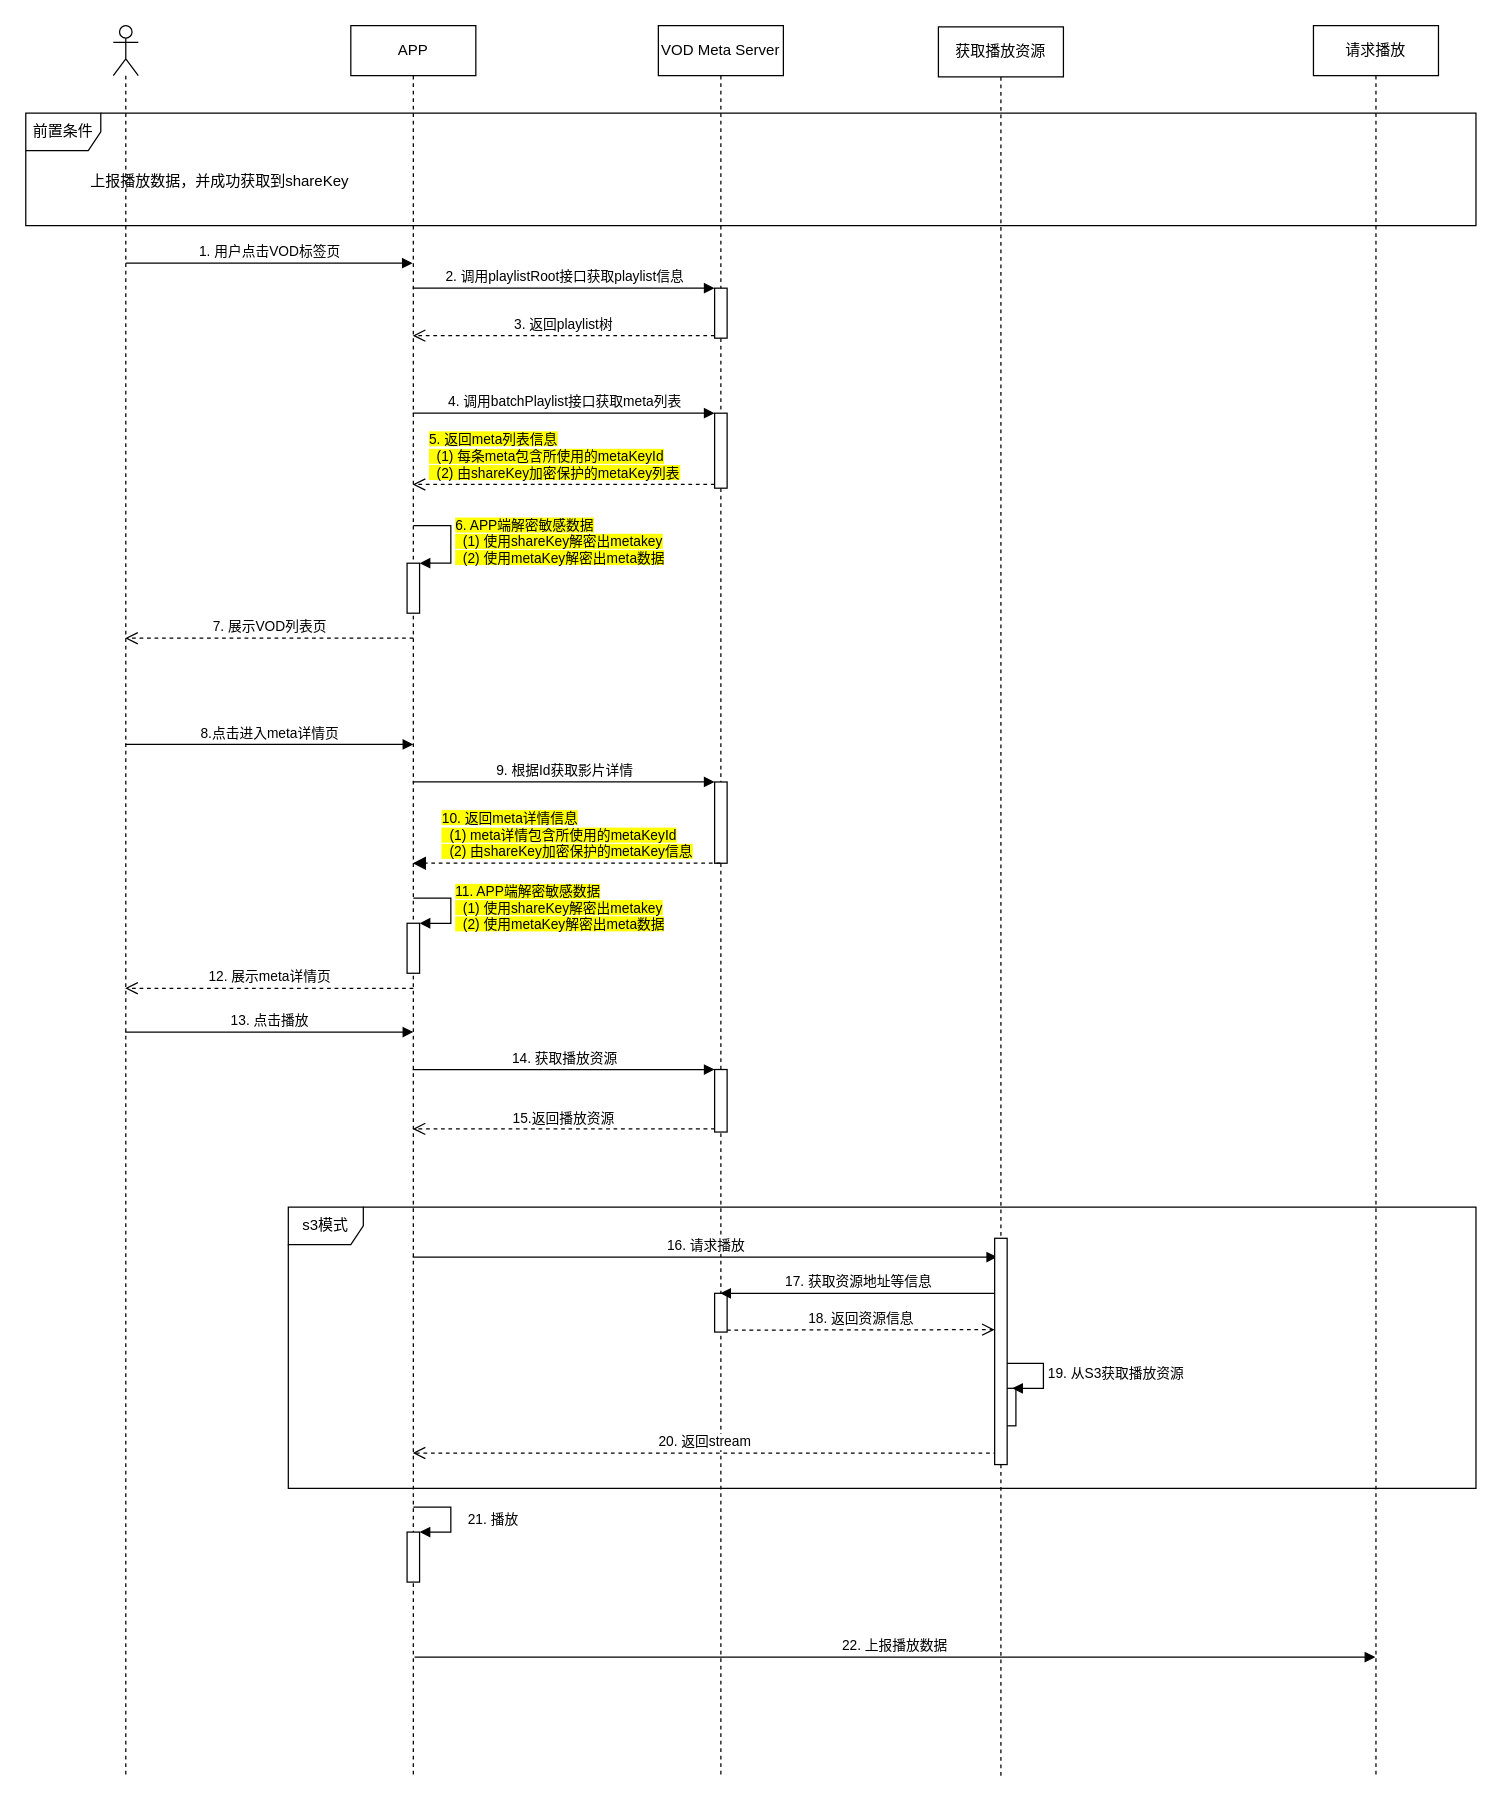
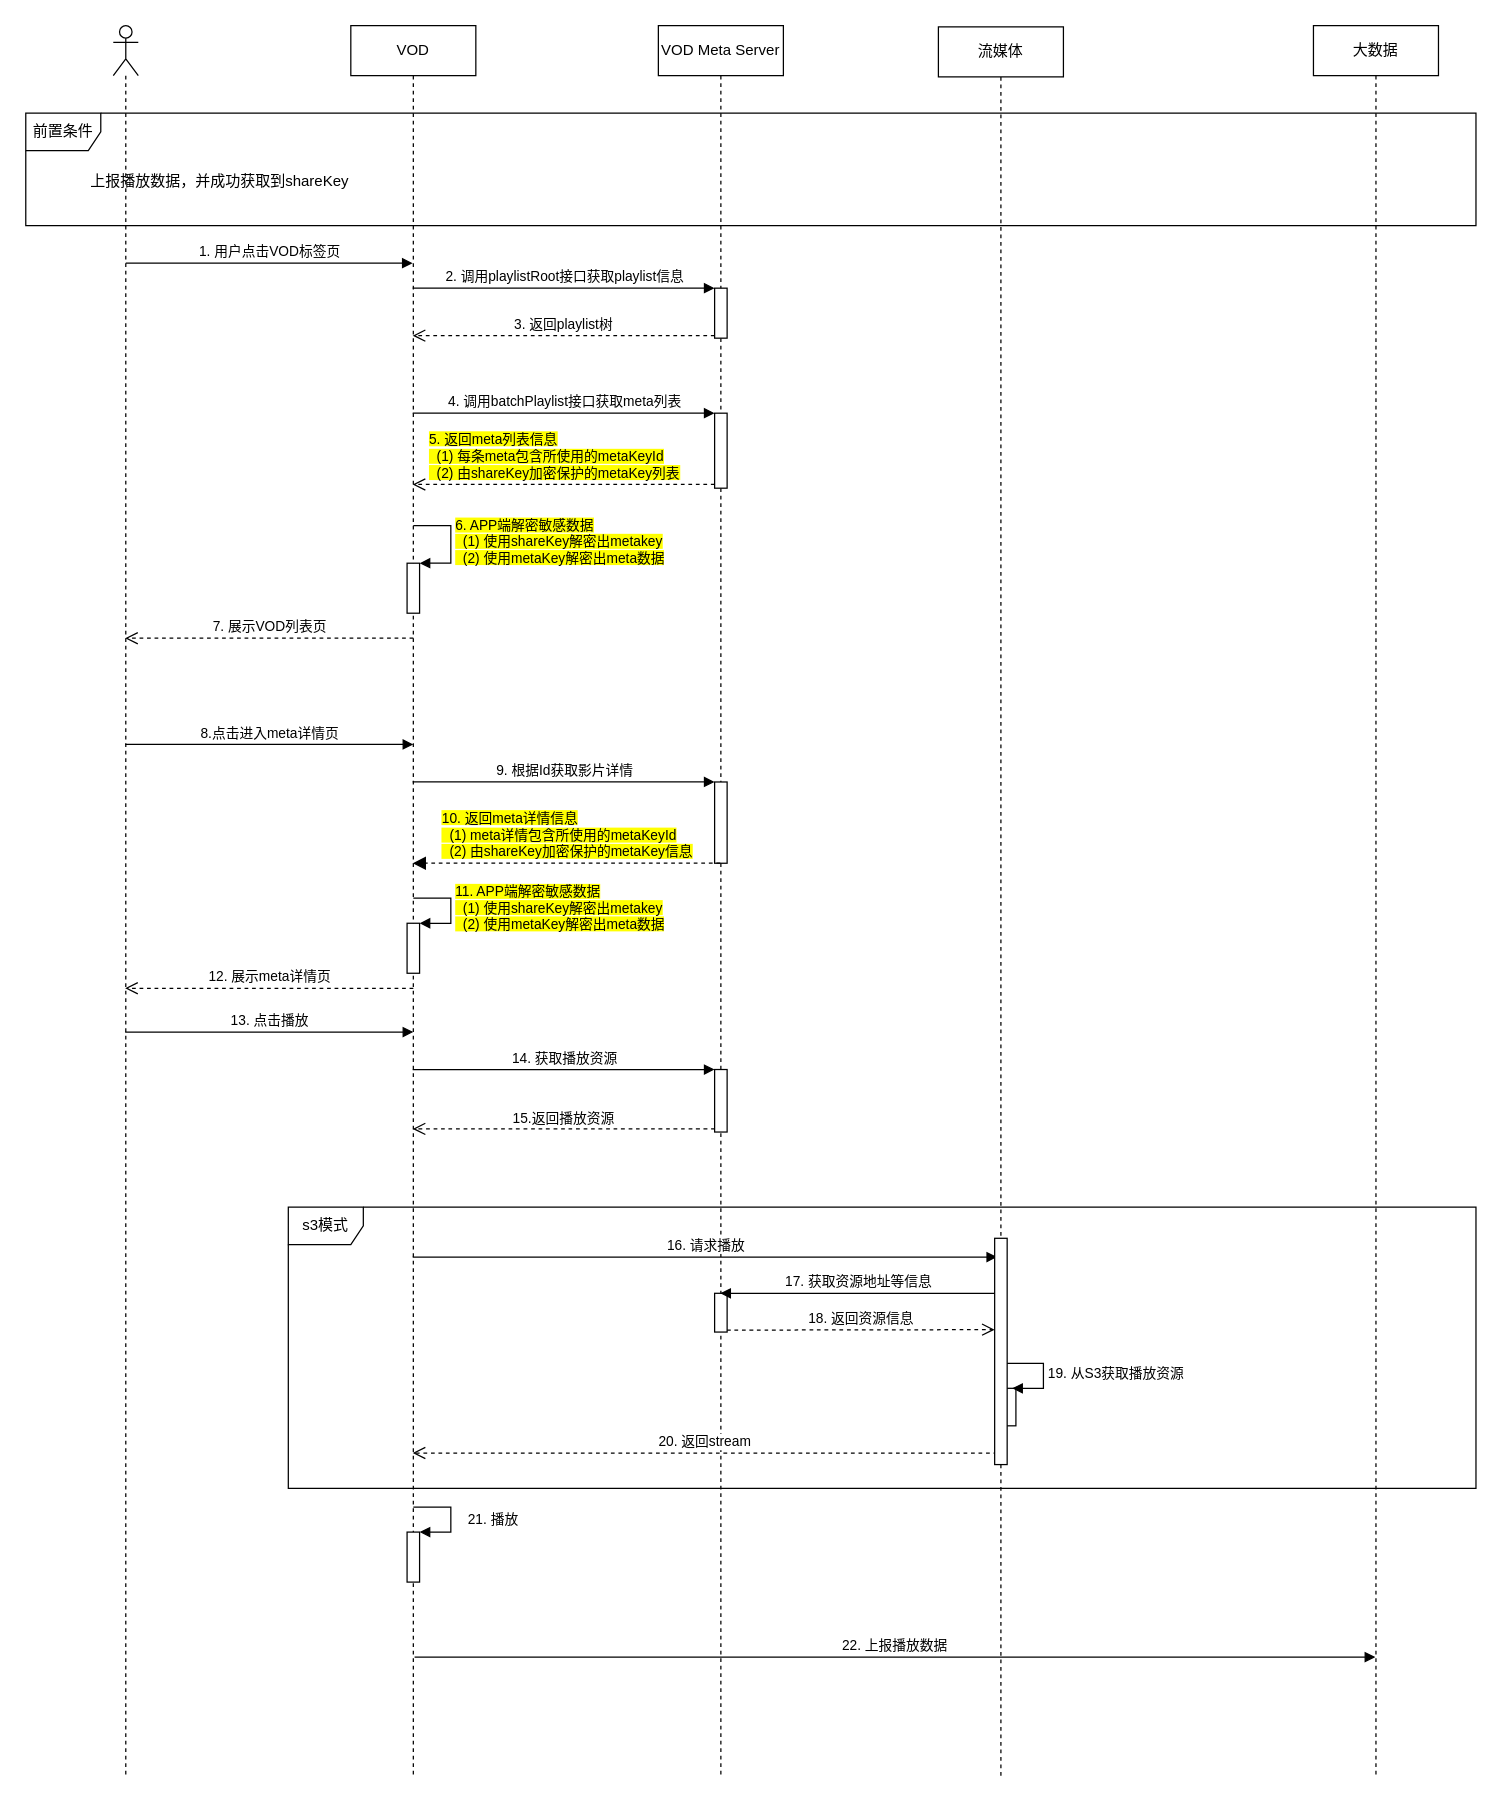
- <mxCell id="3" value="APP" style="shape=umlLifeline;perimeter=lifelinePerimeter;whiteSpace=wrap;html=1;container=1;collapsible=0;recursiveResize=0;outlineConnect=0;" vertex="1" parent="1"><mxGeometry x="280" y="20" width="100" height="1400" as="geometry" /></mxCell>
+ <mxCell id="3" value="VOD" style="shape=umlLifeline;perimeter=lifelinePerimeter;whiteSpace=wrap;html=1;container=1;collapsible=0;recursiveResize=0;outlineConnect=0;" vertex="1" parent="1"><mxGeometry x="280" y="20" width="100" height="1400" as="geometry" /></mxCell>
- <mxCell id="28" value="请求播放" style="shape=umlLifeline;perimeter=lifelinePerimeter;whiteSpace=wrap;html=1;container=1;collapsible=0;recursiveResize=0;outlineConnect=0;" vertex="1" parent="1"><mxGeometry x="1050" y="20" width="100" height="1400" as="geometry" /></mxCell>
+ <mxCell id="28" value="大数据" style="shape=umlLifeline;perimeter=lifelinePerimeter;whiteSpace=wrap;html=1;container=1;collapsible=0;recursiveResize=0;outlineConnect=0;" vertex="1" parent="1"><mxGeometry x="1050" y="20" width="100" height="1400" as="geometry" /></mxCell>
- <mxCell id="40" value="获取播放资源" style="shape=umlLifeline;perimeter=lifelinePerimeter;whiteSpace=wrap;html=1;container=1;collapsible=0;recursiveResize=0;outlineConnect=0;" vertex="1" parent="1"><mxGeometry x="750" y="21" width="100" height="1400" as="geometry" /></mxCell>
+ <mxCell id="40" value="流媒体" style="shape=umlLifeline;perimeter=lifelinePerimeter;whiteSpace=wrap;html=1;container=1;collapsible=0;recursiveResize=0;outlineConnect=0;" vertex="1" parent="1"><mxGeometry x="750" y="21" width="100" height="1400" as="geometry" /></mxCell>
